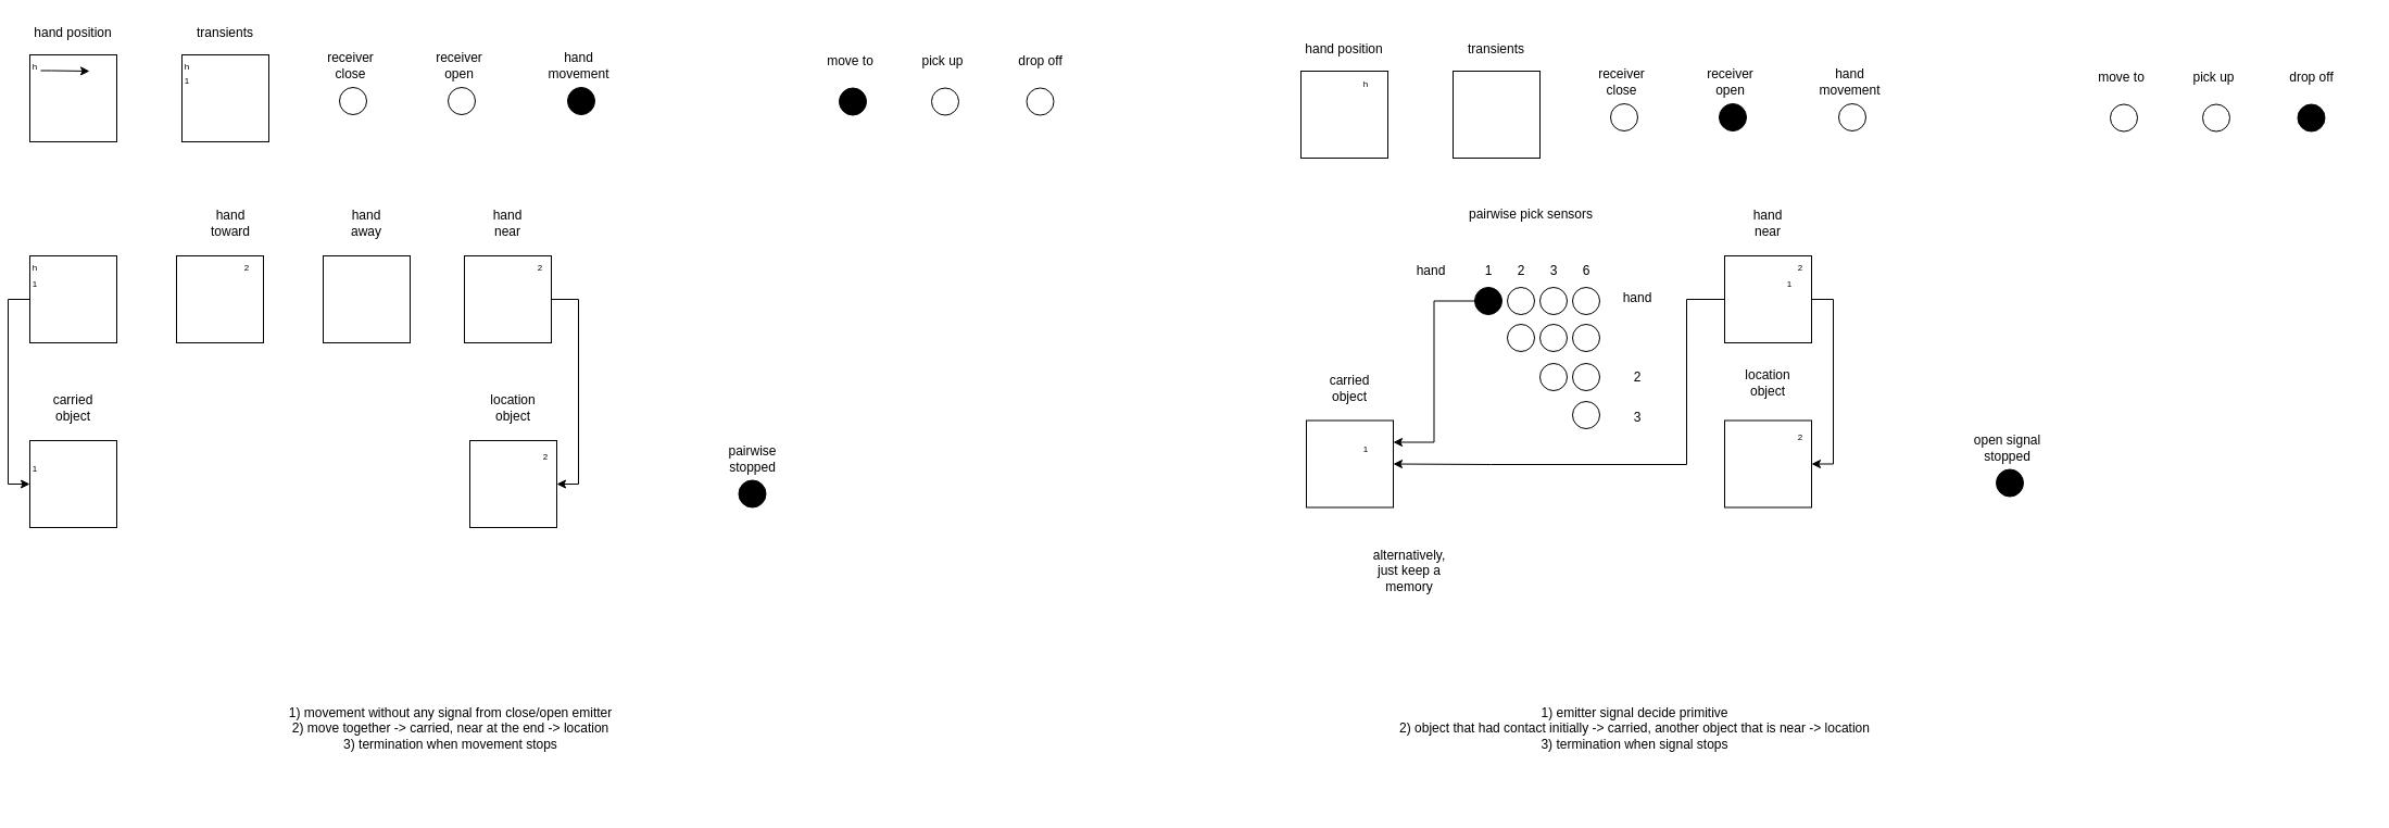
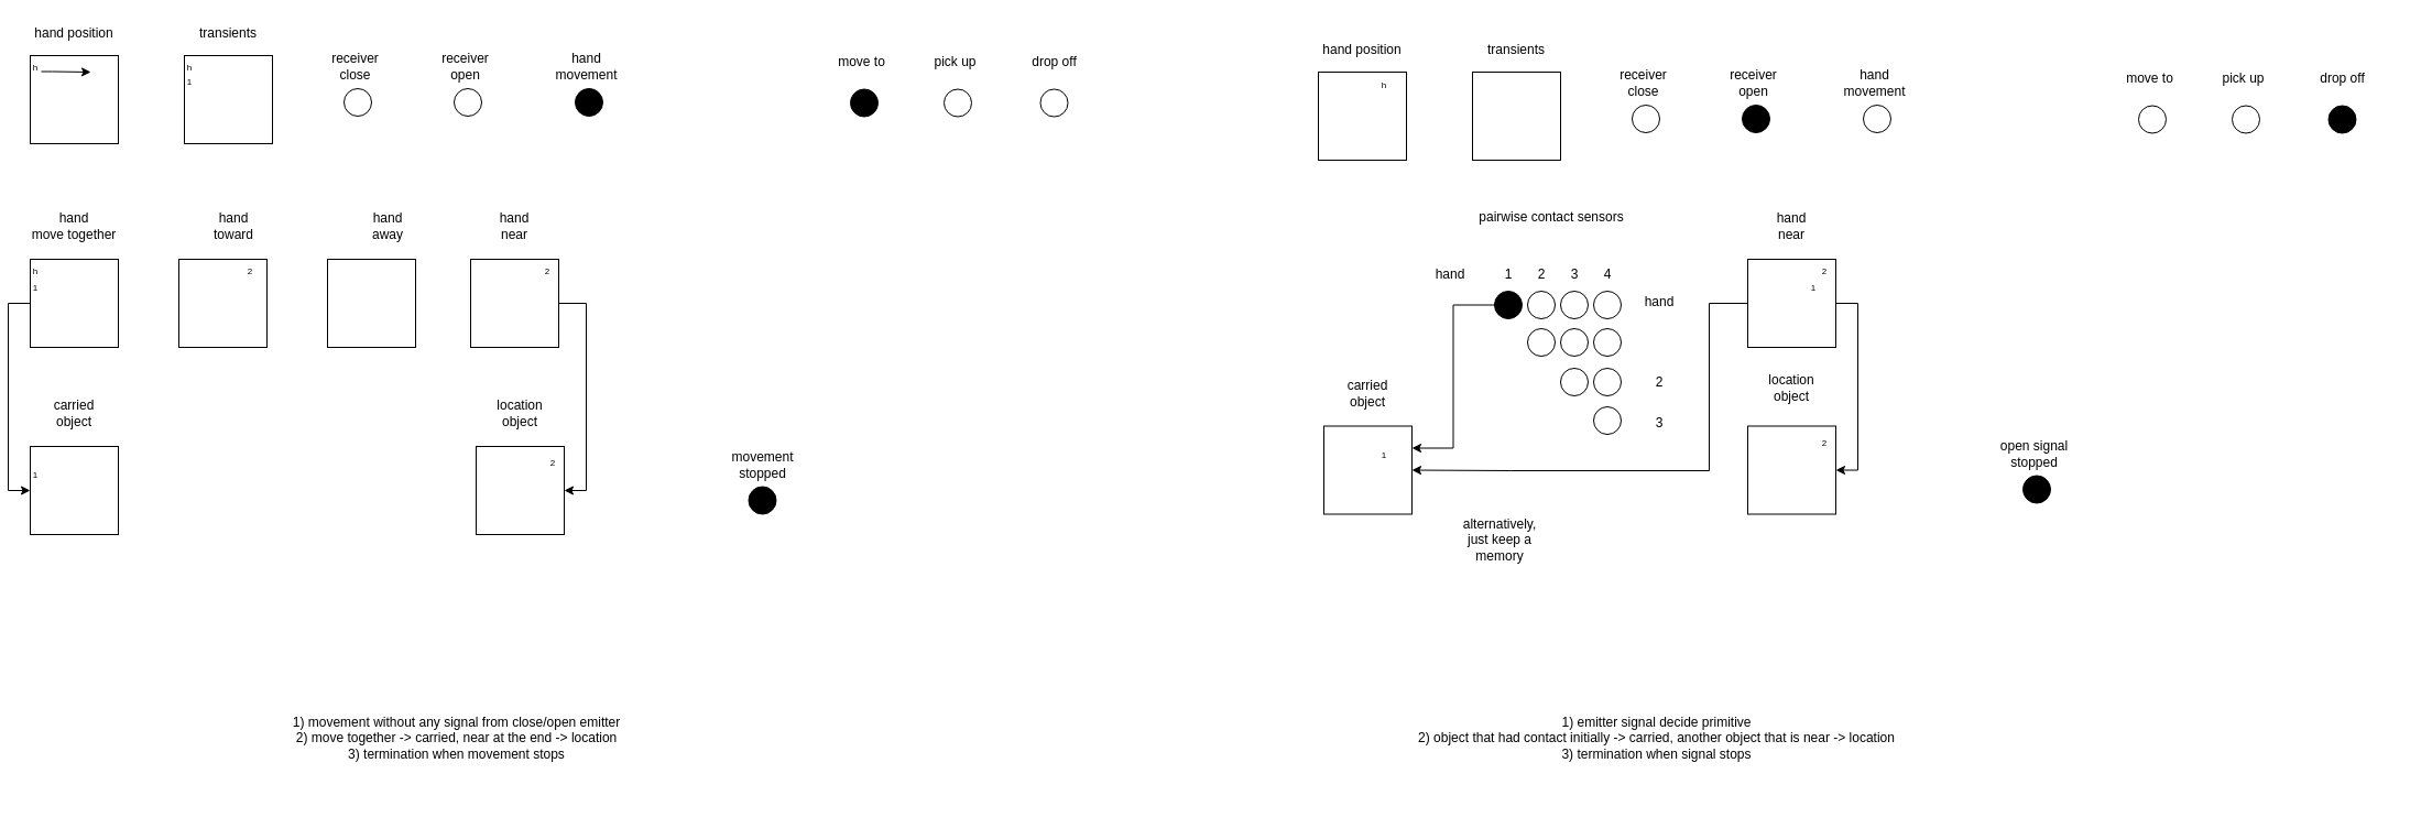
- <mxCell id="92" value="pairwise pick sensors" style="text;html=1;strokeColor=none;fillColor=none;align=center;verticalAlign=middle;whiteSpace=wrap;rounded=0;" parent="1" vertex="1"><mxGeometry x="1337.5" y="179" width="137.5" height="35" as="geometry" /></mxCell>
+ <mxCell id="92" value="pairwise contact sensors" style="text;html=1;strokeColor=none;fillColor=none;align=center;verticalAlign=middle;whiteSpace=wrap;rounded=0;" parent="1" vertex="1"><mxGeometry x="1337.5" y="179" width="137.5" height="35" as="geometry" /></mxCell>
+ <mxCell id="21" value="&lt;div&gt;hand&lt;/div&gt;&lt;div&gt;move together&lt;br&gt;&lt;/div&gt;" style="text;html=1;strokeColor=none;fillColor=none;align=center;verticalAlign=middle;whiteSpace=wrap;rounded=0;" parent="1" vertex="1"><mxGeometry x="20" y="195" width="90" height="20" as="geometry" /></mxCell>
- <mxCell id="26" value="&lt;div&gt;hand&lt;/div&gt;&lt;div&gt;away&lt;br&gt;&lt;/div&gt;" style="text;html=1;strokeColor=none;fillColor=none;align=center;verticalAlign=middle;whiteSpace=wrap;rounded=0;" parent="1" vertex="1"><mxGeometry x="290" y="195" width="90" height="20" as="geometry" /></mxCell>
+ <mxCell id="26" value="&lt;div&gt;hand&lt;/div&gt;&lt;div&gt;away&lt;br&gt;&lt;/div&gt;" style="text;html=1;strokeColor=none;fillColor=none;align=center;verticalAlign=middle;whiteSpace=wrap;rounded=0;" parent="1" vertex="1"><mxGeometry x="305" y="195" width="90" height="20" as="geometry" /></mxCell>
- <mxCell id="88" value="6" style="text;html=1;strokeColor=none;fillColor=none;align=center;verticalAlign=middle;whiteSpace=wrap;rounded=0;" parent="1" vertex="1"><mxGeometry x="1427.5" y="234" width="60" height="30" as="geometry" /></mxCell>
+ <mxCell id="88" value="4" style="text;html=1;strokeColor=none;fillColor=none;align=center;verticalAlign=middle;whiteSpace=wrap;rounded=0;" parent="1" vertex="1"><mxGeometry x="1427.5" y="234" width="60" height="30" as="geometry" /></mxCell>
- <mxCell id="43" value="&lt;div&gt;pairwise &lt;br&gt;&lt;/div&gt;&lt;div&gt;stopped&lt;/div&gt;" style="text;html=1;align=center;verticalAlign=middle;resizable=0;points=[];autosize=1;strokeColor=none;fillColor=none;" parent="1" vertex="1"><mxGeometry x="630" y="396.5" width="120" height="50" as="geometry" /></mxCell>
+ <mxCell id="43" value="&lt;div&gt;movement &lt;br&gt;&lt;/div&gt;&lt;div&gt;stopped&lt;/div&gt;" style="text;html=1;align=center;verticalAlign=middle;resizable=0;points=[];autosize=1;strokeColor=none;fillColor=none;" parent="1" vertex="1"><mxGeometry x="630" y="396.5" width="120" height="50" as="geometry" /></mxCell>
- <mxCell id="97" value="alternatively, just keep a memory" style="text;html=1;strokeColor=none;fillColor=none;align=center;verticalAlign=middle;whiteSpace=wrap;rounded=0;" vertex="1" parent="1"><mxGeometry x="1265" y="510" width="60" height="30" as="geometry" /></mxCell>
+ <mxCell id="97" value="alternatively, just keep a memory" style="text;html=1;strokeColor=none;fillColor=none;align=center;verticalAlign=middle;whiteSpace=wrap;rounded=0;" vertex="1" parent="1"><mxGeometry x="1330" y="475" width="60" height="30" as="geometry" /></mxCell>
